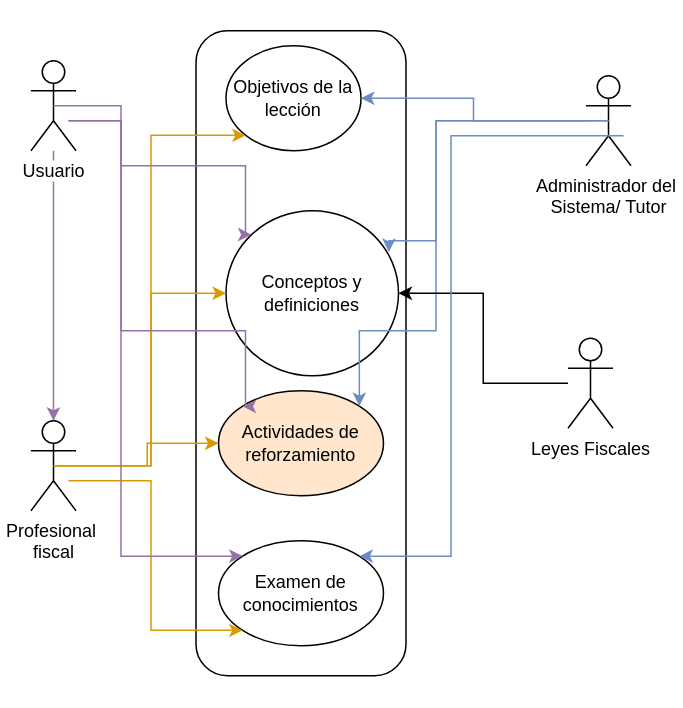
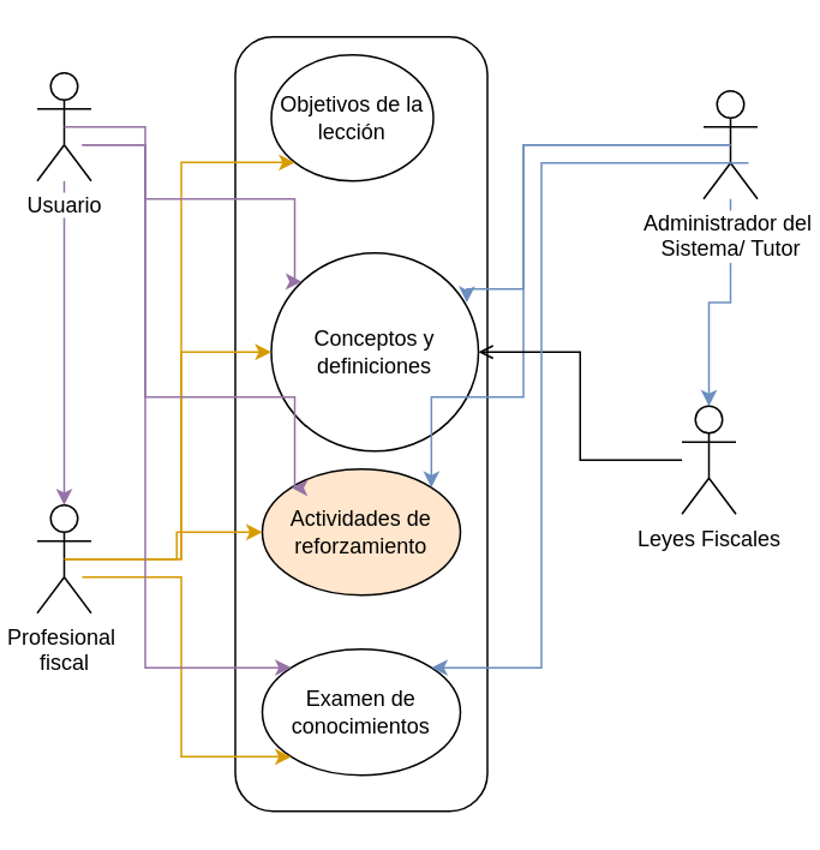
- <mxCell id="11" value="" style="edgeStyle=orthogonalEdgeStyle;rounded=0;orthogonalLoop=1;jettySize=auto;html=1;fillColor=#dae8fc;strokeColor=#6c8ebf;" parent="1" source="12" target="3" edge="1"><mxGeometry relative="1" as="geometry" /></mxCell>
+ <mxCell id="11" value="" style="edgeStyle=orthogonalEdgeStyle;rounded=0;orthogonalLoop=1;jettySize=auto;html=1;fillColor=#dae8fc;strokeColor=#6c8ebf;" parent="1" source="12" target="21" edge="1"><mxGeometry relative="1" as="geometry" /></mxCell>
- <mxCell id="20" value="" style="edgeStyle=orthogonalEdgeStyle;rounded=0;orthogonalLoop=1;jettySize=auto;html=1;" edge="1" parent="1" source="21" target="4"><mxGeometry relative="1" as="geometry"><mxPoint x="308" y="250" as="targetPoint" /></mxGeometry></mxCell>
+ <mxCell id="20" value="" style="edgeStyle=orthogonalEdgeStyle;rounded=0;orthogonalLoop=1;jettySize=auto;html=1;endArrow=open;" edge="1" parent="1" source="21" target="4"><mxGeometry relative="1" as="geometry"><mxPoint x="308" y="250" as="targetPoint" /></mxGeometry></mxCell>
